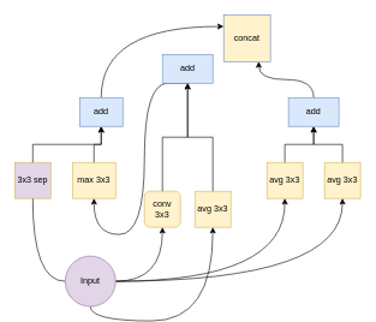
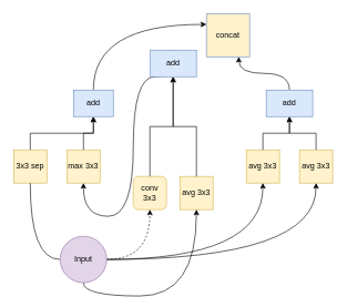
- <mxCell id="2" value="3x3 sep&lt;br&gt;" style="whiteSpace=wrap;html=1;aspect=fixed;fillColor=#e1d5e7;strokeColor=#d6b656;" vertex="1" parent="1"><mxGeometry x="20" y="225" width="50" height="50" as="geometry" /></mxCell>
+ <mxCell id="2" value="3x3 sep&lt;br&gt;" style="whiteSpace=wrap;html=1;aspect=fixed;fillColor=#fff2cc;strokeColor=#d6b656;" vertex="1" parent="1"><mxGeometry x="20" y="225" width="50" height="50" as="geometry" /></mxCell>
- <mxCell id="3" value="max 3x3&lt;br&gt;" style="whiteSpace=wrap;html=1;aspect=fixed;fillColor=#fff2cc;strokeColor=#d6b656;" vertex="1" parent="1"><mxGeometry x="100" y="225" width="60" height="50" as="geometry" /></mxCell>
+ <mxCell id="3" value="max 3x3&lt;br&gt;" style="whiteSpace=wrap;html=1;aspect=fixed;fillColor=#fff2cc;strokeColor=#d6b656;" vertex="1" parent="1"><mxGeometry x="100" y="225" width="50" height="50" as="geometry" /></mxCell>
- <mxCell id="20" style="edgeStyle=orthogonalEdgeStyle;curved=1;rounded=0;orthogonalLoop=1;jettySize=auto;html=1;exitX=1;exitY=0.5;exitDx=0;exitDy=0;entryX=0.5;entryY=1;entryDx=0;entryDy=0;" edge="1" parent="1" source="25" target="8"><mxGeometry relative="1" as="geometry" /></mxCell>
+ <mxCell id="20" style="edgeStyle=orthogonalEdgeStyle;curved=1;rounded=0;orthogonalLoop=1;jettySize=auto;html=1;exitX=1;exitY=0.5;exitDx=0;exitDy=0;entryX=0.5;entryY=1;entryDx=0;entryDy=0;dashed=1;" edge="1" parent="1" source="25" target="8"><mxGeometry relative="1" as="geometry" /></mxCell>
